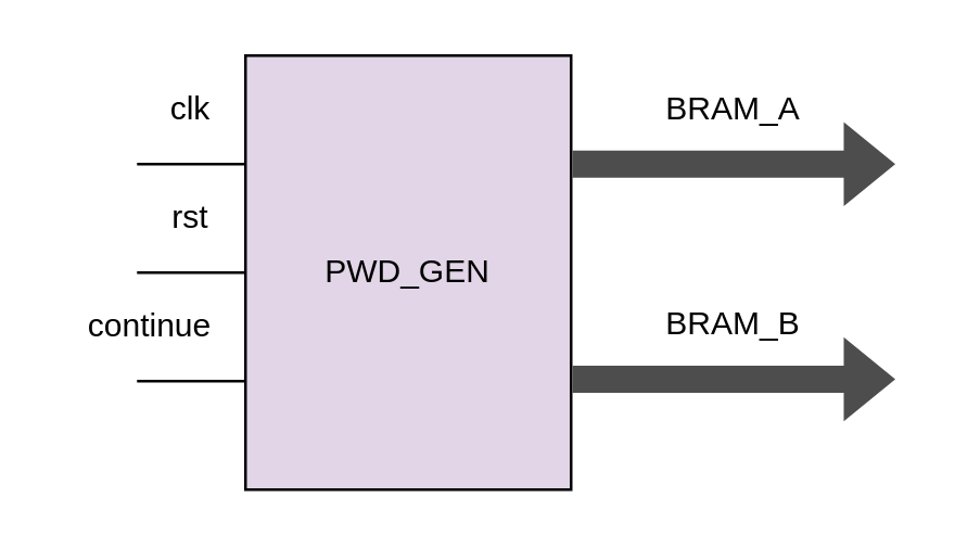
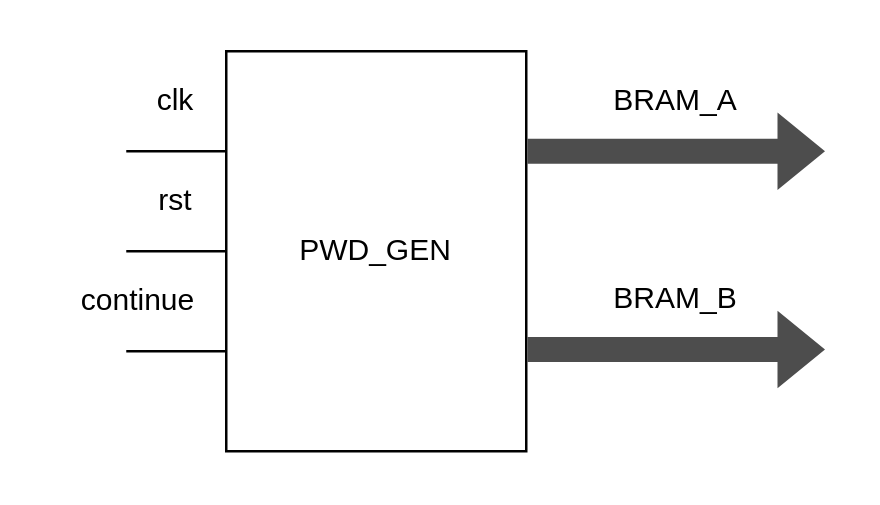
- <mxCell id="2" value="PWD_GEN" style="rounded=0;whiteSpace=wrap;html=1;fillColor=#e1d5e7;" parent="1" vertex="1"><mxGeometry x="90" y="20" width="120" height="160" as="geometry" /></mxCell>
+ <mxCell id="2" value="PWD_GEN" style="rounded=0;whiteSpace=wrap;html=1;" parent="1" vertex="1"><mxGeometry x="90" y="20" width="120" height="160" as="geometry" /></mxCell>
